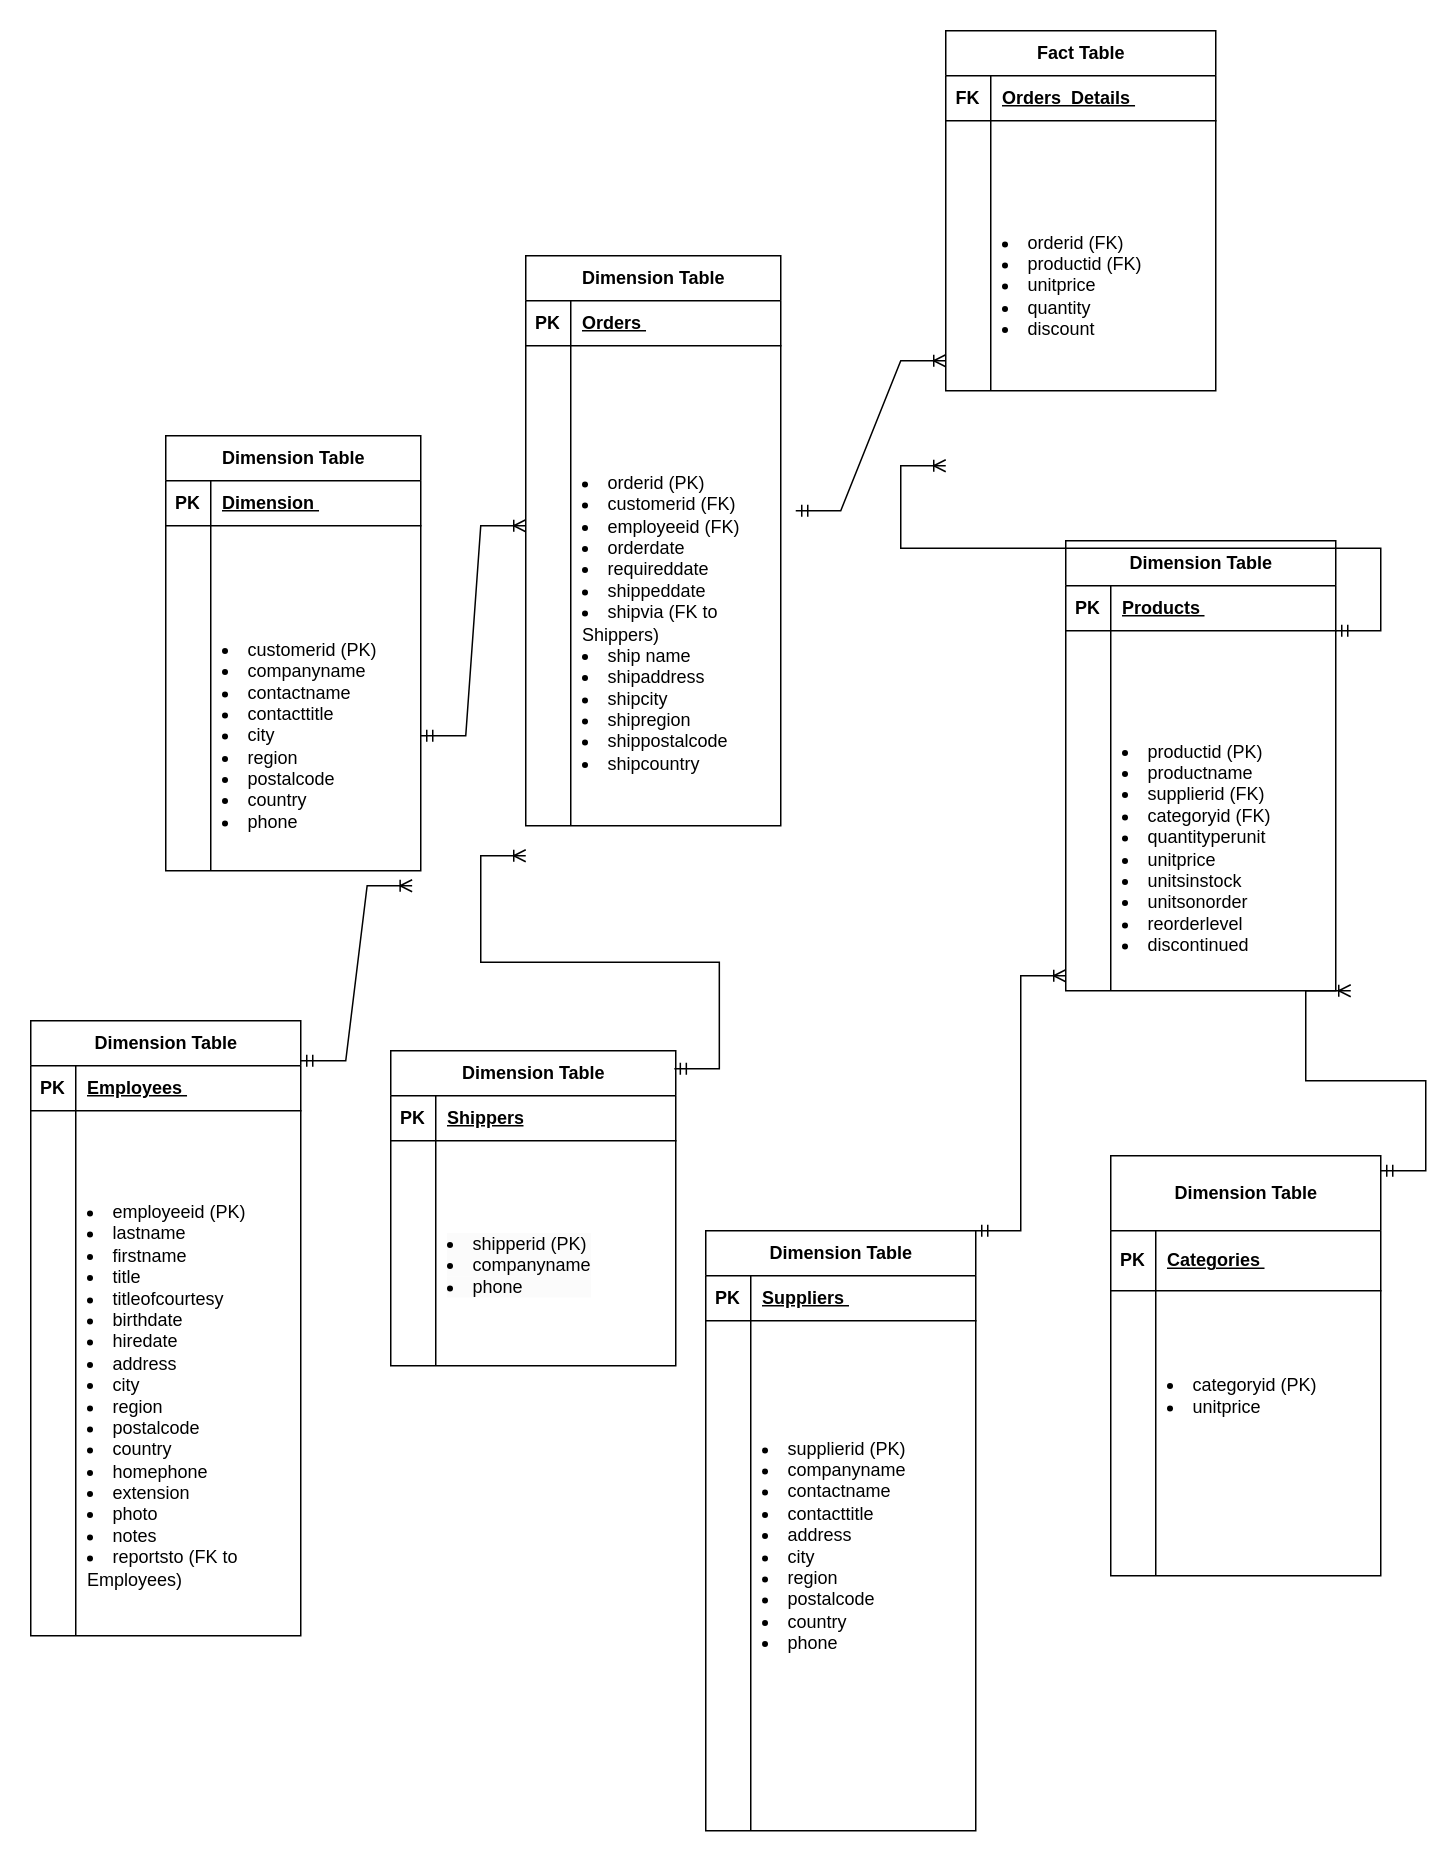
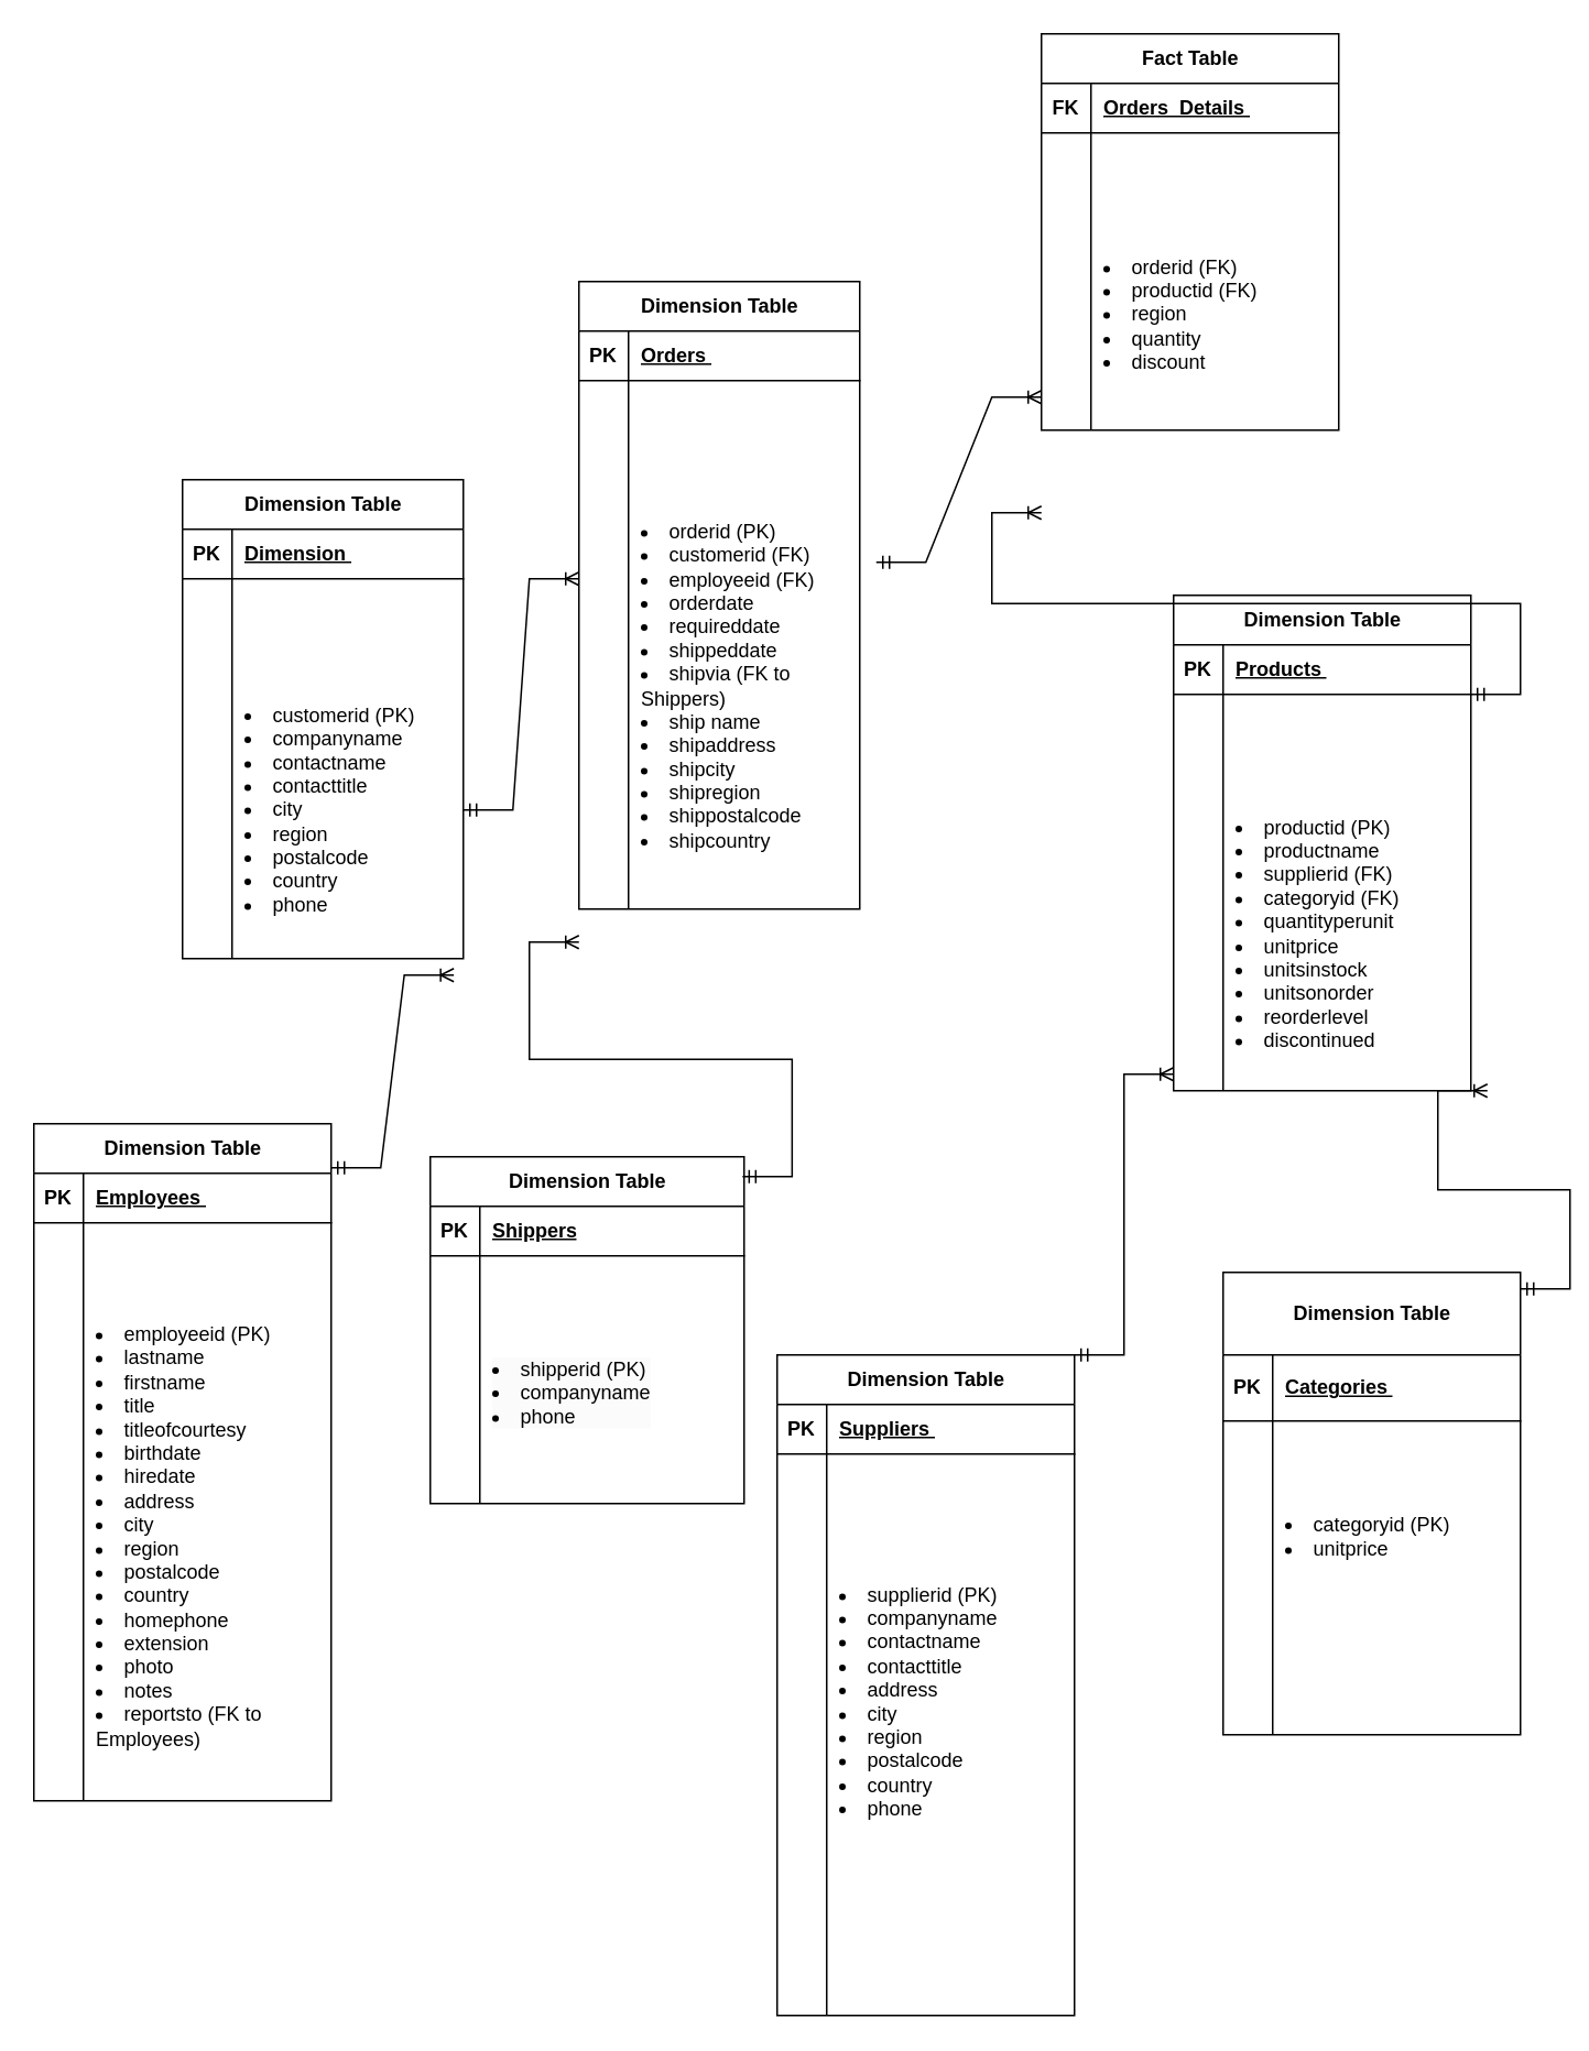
- <mxCell id="14" value="&lt;li&gt;orderid (FK)&lt;/li&gt;&lt;li&gt;productid (FK)&lt;/li&gt;&lt;li&gt;unitprice&lt;/li&gt;&lt;li&gt;quantity&lt;/li&gt;&lt;li&gt;discount&lt;/li&gt;" style="shape=partialRectangle;connectable=0;fillColor=none;top=0;left=0;bottom=0;right=0;align=left;spacingLeft=6;overflow=hidden;whiteSpace=wrap;html=1;" parent="12" vertex="1"><mxGeometry x="30" width="150" height="140" as="geometry"><mxRectangle width="150" height="140" as="alternateBounds" /></mxGeometry></mxCell>
+ <mxCell id="14" value="&lt;li&gt;orderid (FK)&lt;/li&gt;&lt;li&gt;productid (FK)&lt;/li&gt;&lt;li&gt;region&lt;/li&gt;&lt;li&gt;quantity&lt;/li&gt;&lt;li&gt;discount&lt;/li&gt;" style="shape=partialRectangle;connectable=0;fillColor=none;top=0;left=0;bottom=0;right=0;align=left;spacingLeft=6;overflow=hidden;whiteSpace=wrap;html=1;" parent="12" vertex="1"><mxGeometry x="30" width="150" height="140" as="geometry"><mxRectangle width="150" height="140" as="alternateBounds" /></mxGeometry></mxCell>
